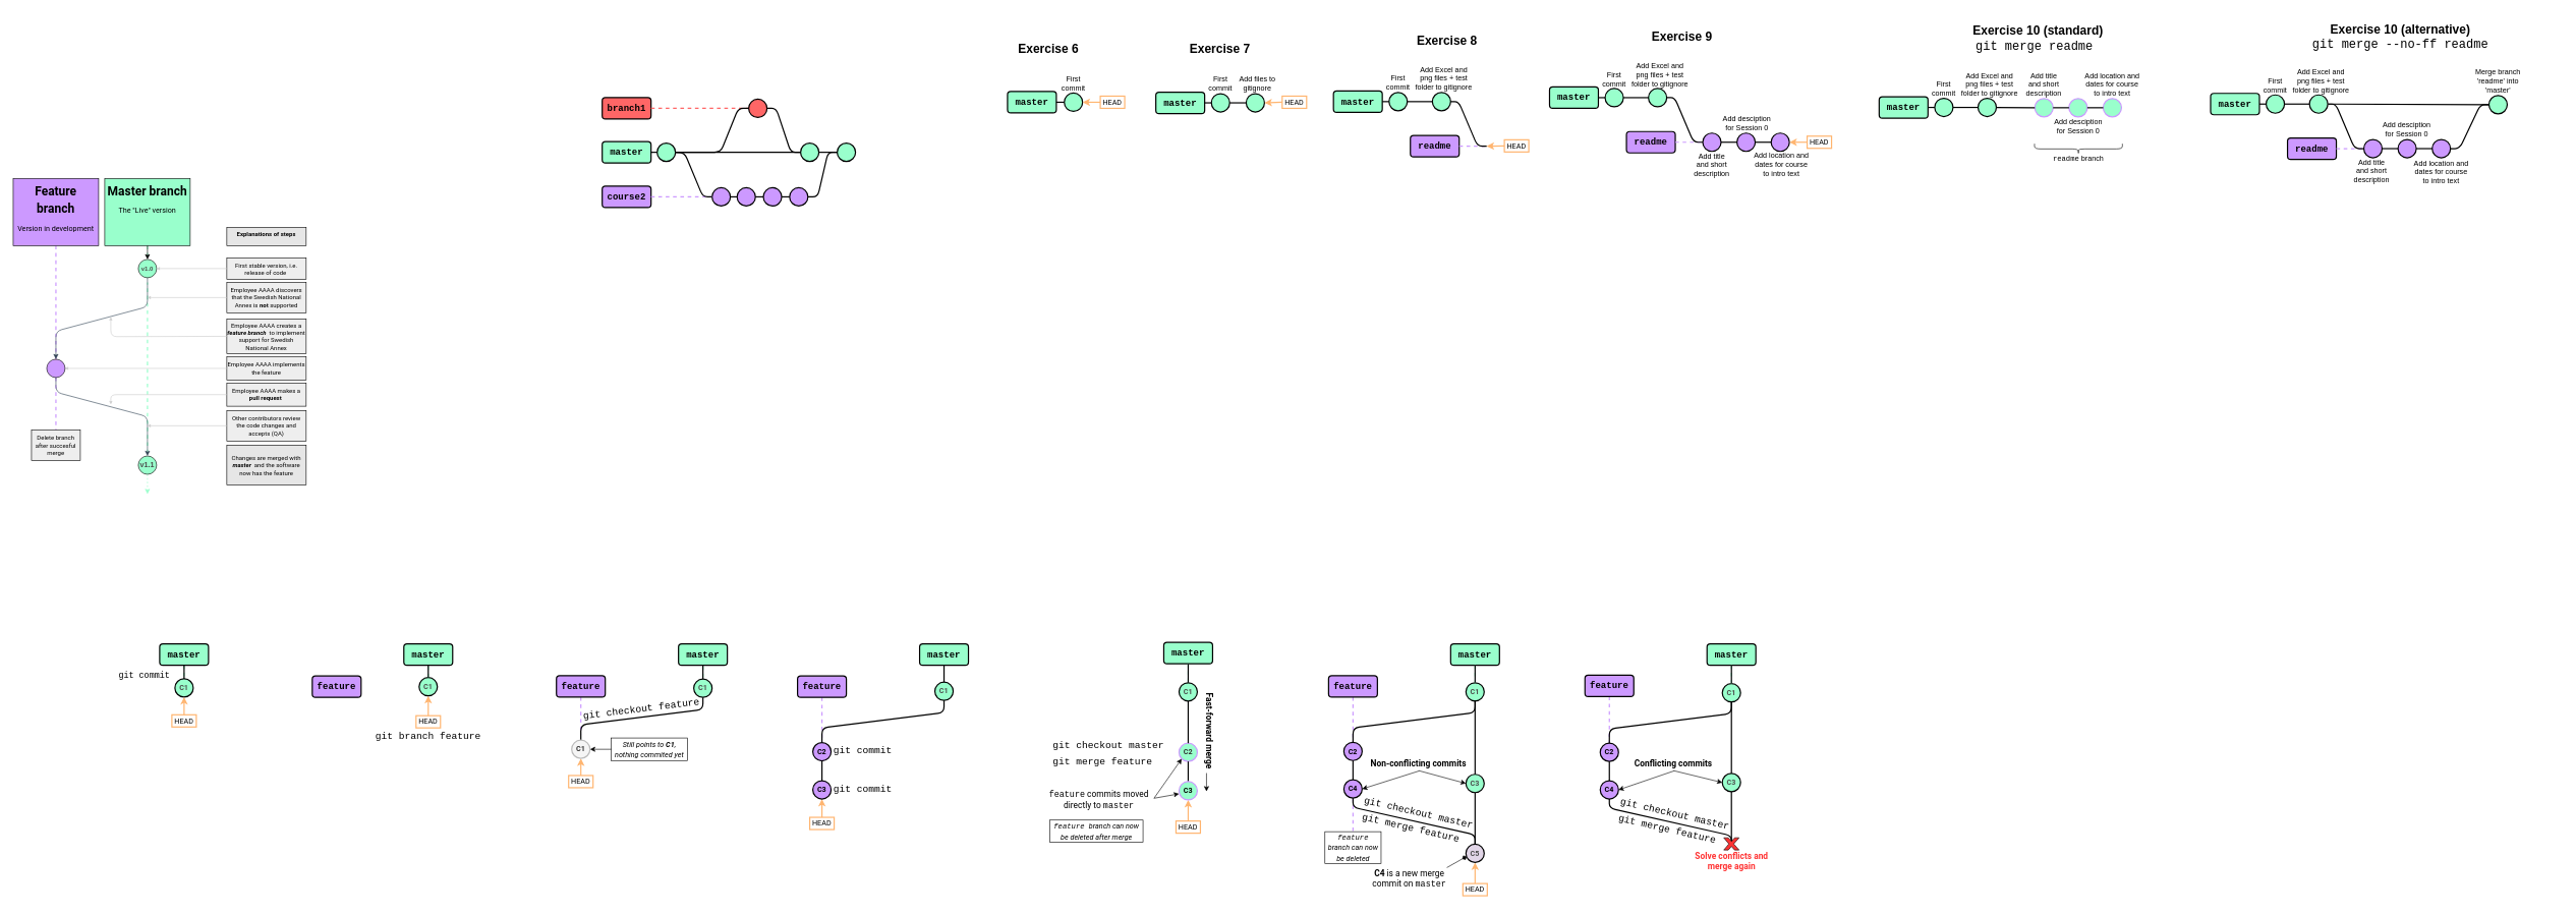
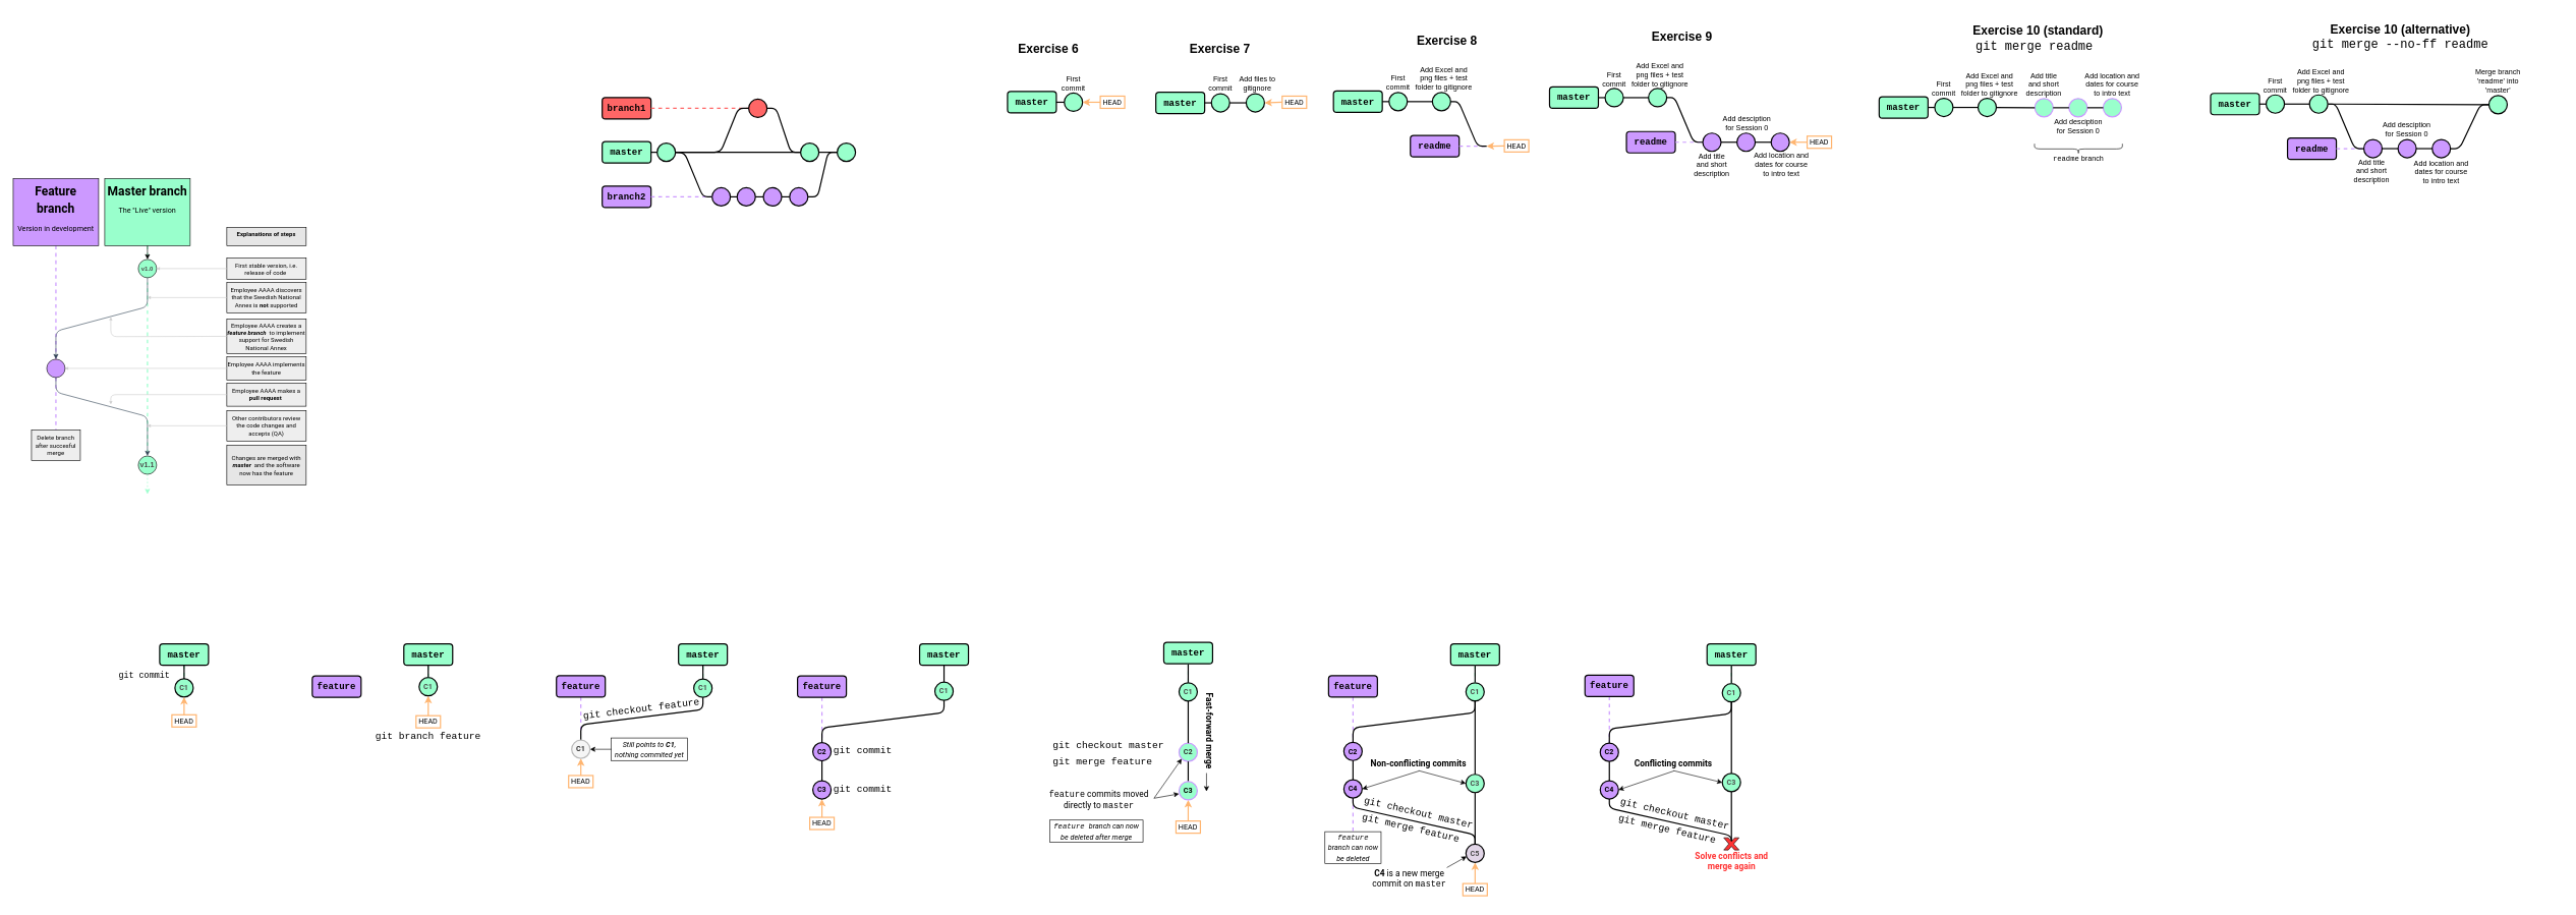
- <mxCell id="129" value="&lt;h1 style=&quot;line-height: 70%&quot;&gt;&lt;b style=&quot;font-size: 15px&quot;&gt;&lt;font face=&quot;Courier New&quot; style=&quot;line-height: 100%&quot;&gt;course2&lt;/font&gt;&lt;/b&gt;&lt;/h1&gt;" style="text;html=1;spacing=5;spacingTop=-20;whiteSpace=wrap;overflow=hidden;rounded=1;align=center;labelBorderColor=none;labelBackgroundColor=none;fillColor=#cc99ff;strokeColor=#000000;fontFamily=Roboto;perimeterSpacing=0;strokeWidth=2;comic=0;glass=0;shadow=0;connectable=1;allowArrows=1;" parent="1" vertex="1"><mxGeometry x="985" y="304.5" width="80" height="35" as="geometry" /></mxCell>
+ <mxCell id="129" value="&lt;h1 style=&quot;line-height: 70%&quot;&gt;&lt;b style=&quot;font-size: 15px&quot;&gt;&lt;font face=&quot;Courier New&quot; style=&quot;line-height: 100%&quot;&gt;branch2&lt;/font&gt;&lt;/b&gt;&lt;/h1&gt;" style="text;html=1;spacing=5;spacingTop=-20;whiteSpace=wrap;overflow=hidden;rounded=1;align=center;labelBorderColor=none;labelBackgroundColor=none;fillColor=#cc99ff;strokeColor=#000000;fontFamily=Roboto;perimeterSpacing=0;strokeWidth=2;comic=0;glass=0;shadow=0;connectable=1;allowArrows=1;" parent="1" vertex="1"><mxGeometry x="985" y="304.5" width="80" height="35" as="geometry" /></mxCell>
- <mxCell id="158" value="" style="endArrow=diamond;html=1;entryX=0.039;entryY=0.669;entryDx=0;entryDy=0;exitX=0.99;exitY=0.057;exitDx=0;exitDy=0;exitPerimeter=0;entryPerimeter=0;" parent="1" source="157" target="80" edge="1"><mxGeometry width="50" height="50" relative="1" as="geometry"><mxPoint x="2350.14" y="1416.35" as="sourcePoint" /><mxPoint x="2379.8" y="1392.21" as="targetPoint" /></mxGeometry></mxCell>
+ <mxCell id="158" value="" style="endArrow=classic;html=1;entryX=0.039;entryY=0.669;entryDx=0;entryDy=0;exitX=0.99;exitY=0.057;exitDx=0;exitDy=0;exitPerimeter=0;entryPerimeter=0;" parent="1" source="157" target="80" edge="1"><mxGeometry width="50" height="50" relative="1" as="geometry"><mxPoint x="2350.14" y="1416.35" as="sourcePoint" /><mxPoint x="2379.8" y="1392.21" as="targetPoint" /></mxGeometry></mxCell>
